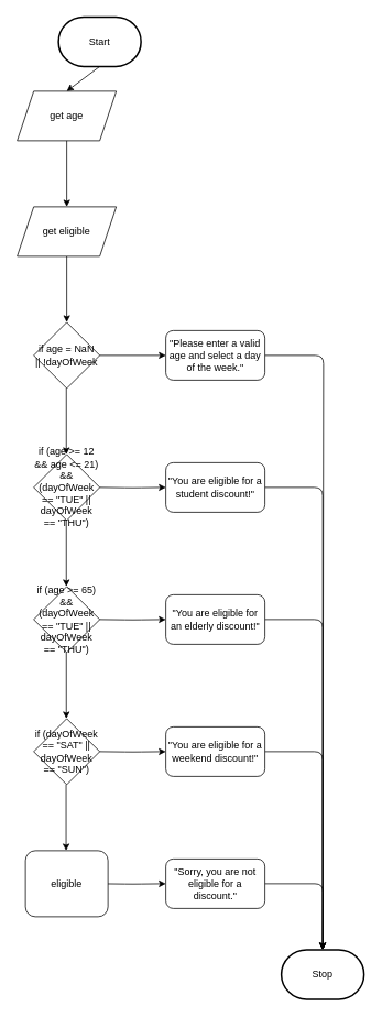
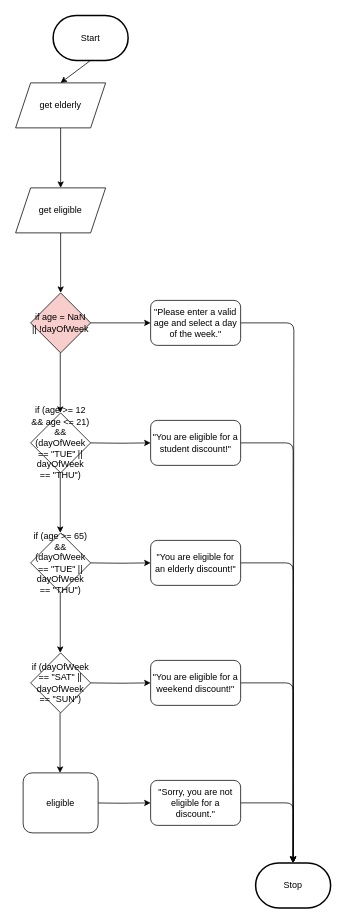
- <mxCell id="7" value="get age" style="shape=parallelogram;perimeter=parallelogramPerimeter;whiteSpace=wrap;html=1;fixedSize=1;" parent="1" vertex="1"><mxGeometry x="20" y="110" width="120" height="60" as="geometry" /></mxCell>
+ <mxCell id="7" value="get elderly" style="shape=parallelogram;perimeter=parallelogramPerimeter;whiteSpace=wrap;html=1;fixedSize=1;" parent="1" vertex="1"><mxGeometry x="20" y="110" width="120" height="60" as="geometry" /></mxCell>
- <mxCell id="5" value="if age = NaN&lt;div&gt;|| !dayOfWeek&lt;/div&gt;" style="rhombus;whiteSpace=wrap;html=1;" parent="1" vertex="1"><mxGeometry x="40" y="390" width="80" height="80" as="geometry" /></mxCell>
+ <mxCell id="5" value="if age = NaN&lt;div&gt;|| !dayOfWeek&lt;/div&gt;" style="rhombus;whiteSpace=wrap;html=1;fillColor=#f8cecc;" parent="1" vertex="1"><mxGeometry x="40" y="390" width="80" height="80" as="geometry" /></mxCell>
